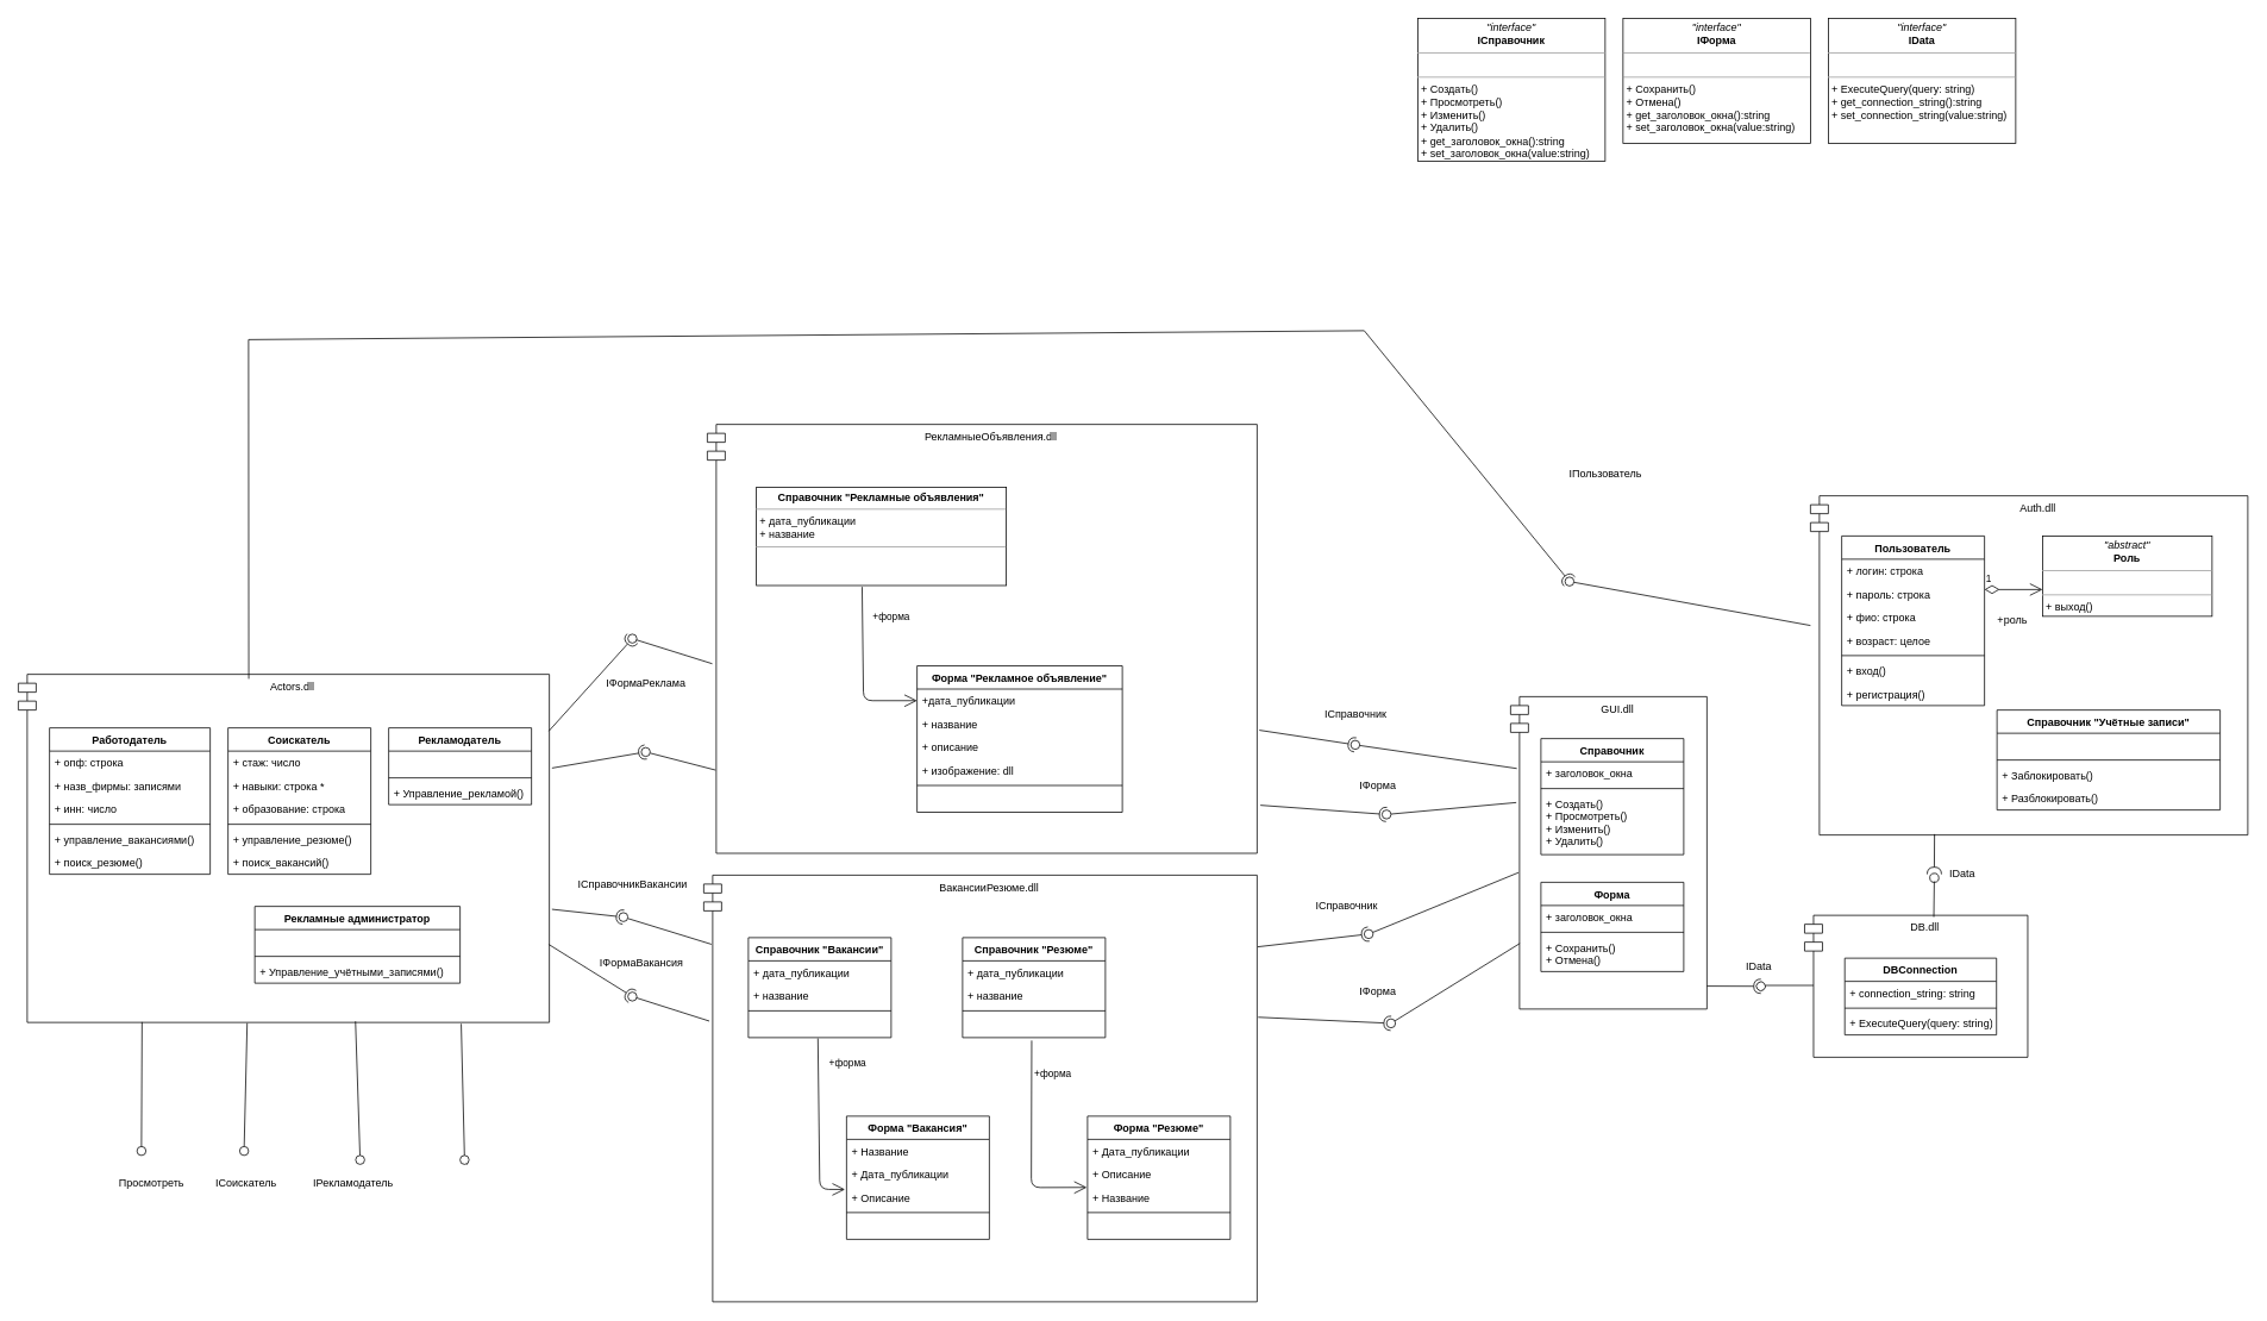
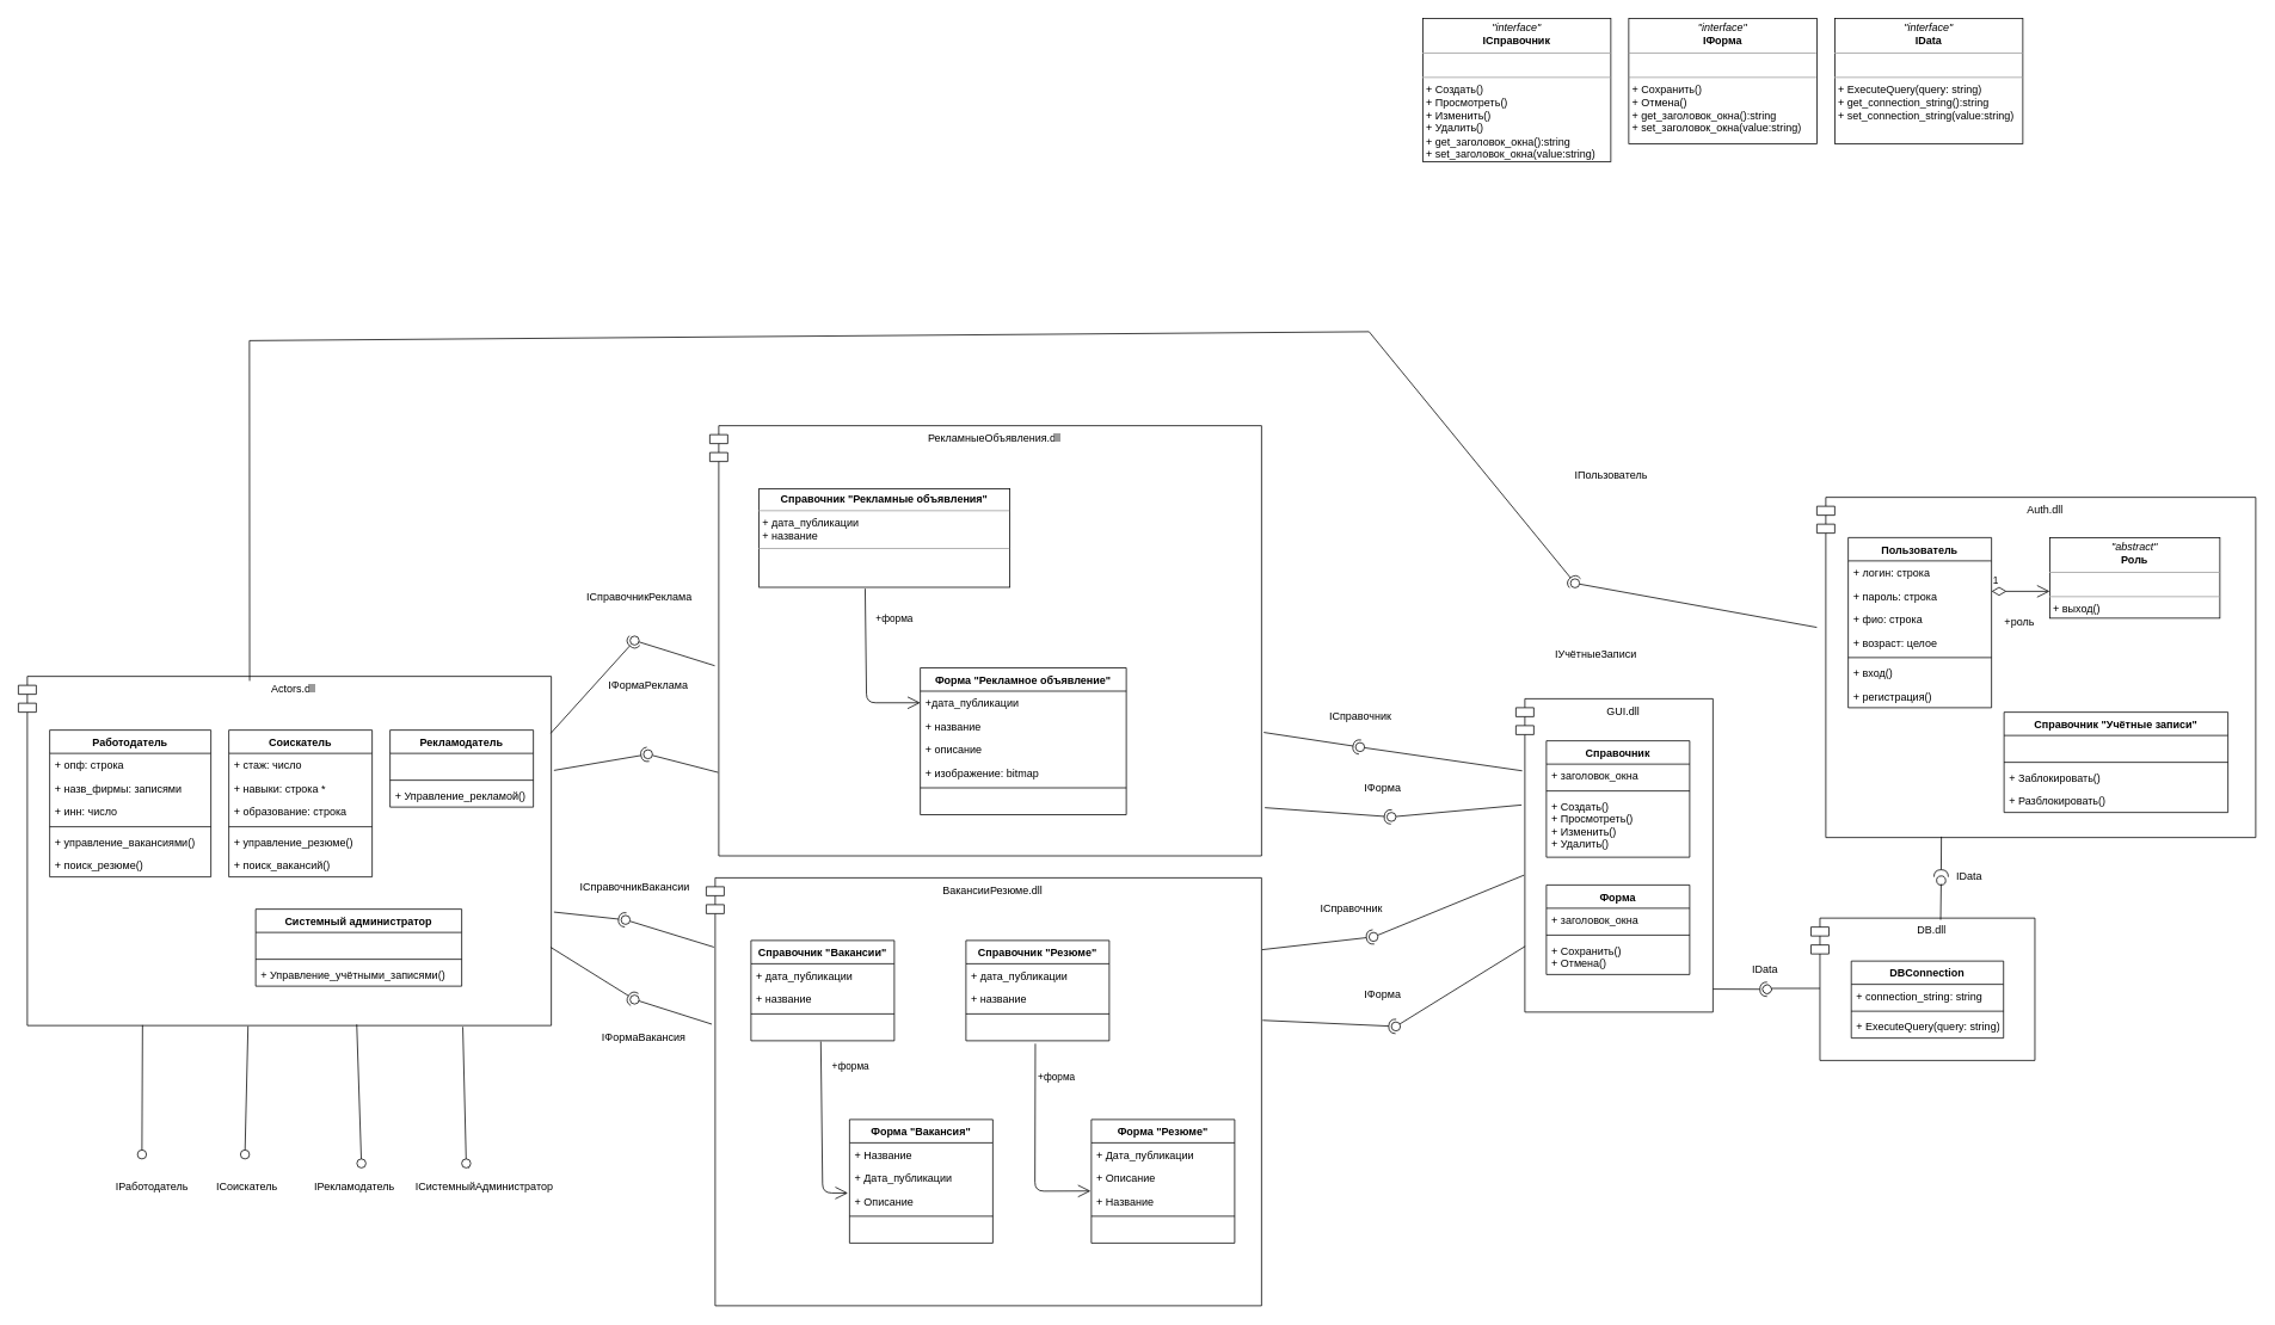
+ <mxCell id="141" value="IСправочникРеклама" style="text;html=1;align=center;verticalAlign=middle;resizable=0;points=[];autosize=1;" vertex="1" parent="1"><mxGeometry x="648" y="655.5" width="130" height="20" as="geometry" /></mxCell>
+ <mxCell id="59" value="IУчётныеЗаписи" style="text;html=1;align=center;verticalAlign=middle;resizable=0;points=[];autosize=1;" vertex="1" parent="1"><mxGeometry x="1726" y="720" width="110" height="20" as="geometry" /></mxCell>
- <mxCell id="36" value="+ изображение: dll&#10;" style="text;strokeColor=none;fillColor=none;align=left;verticalAlign=top;spacingLeft=4;spacingRight=4;overflow=hidden;rotatable=0;points=[[0,0.5],[1,0.5]];portConstraint=eastwest;" vertex="1" parent="32"><mxGeometry y="104" width="230" height="26" as="geometry" /></mxCell>
+ <mxCell id="36" value="+ изображение: bitmap&#10;" style="text;strokeColor=none;fillColor=none;align=left;verticalAlign=top;spacingLeft=4;spacingRight=4;overflow=hidden;rotatable=0;points=[[0,0.5],[1,0.5]];portConstraint=eastwest;" vertex="1" parent="32"><mxGeometry y="104" width="230" height="26" as="geometry" /></mxCell>
- <mxCell id="100" value="Рекламные администратор" style="swimlane;fontStyle=1;align=center;verticalAlign=top;childLayout=stackLayout;horizontal=1;startSize=26;horizontalStack=0;resizeParent=1;resizeParentMax=0;resizeLast=0;collapsible=1;marginBottom=0;" vertex="1" parent="1"><mxGeometry x="285" y="1015" width="230" height="86" as="geometry" /></mxCell>
+ <mxCell id="100" value="Системный администратор" style="swimlane;fontStyle=1;align=center;verticalAlign=top;childLayout=stackLayout;horizontal=1;startSize=26;horizontalStack=0;resizeParent=1;resizeParentMax=0;resizeLast=0;collapsible=1;marginBottom=0;" vertex="1" parent="1"><mxGeometry x="285" y="1015" width="230" height="86" as="geometry" /></mxCell>
- <mxCell id="143" value="IФормаВакансия" style="text;html=1;align=center;verticalAlign=middle;resizable=0;points=[];autosize=1;" vertex="1" parent="1"><mxGeometry x="663" y="1068" width="110" height="20" as="geometry" /></mxCell>
+ <mxCell id="143" value="IФормаВакансия" style="text;html=1;align=center;verticalAlign=middle;resizable=0;points=[];autosize=1;" vertex="1" parent="1"><mxGeometry x="663" y="1148" width="110" height="20" as="geometry" /></mxCell>
- <mxCell id="150" value="Просмотреть" style="text;html=1;align=center;verticalAlign=middle;resizable=0;points=[];autosize=1;" vertex="1" parent="1"><mxGeometry x="119" y="1315" width="100" height="20" as="geometry" /></mxCell>
+ <mxCell id="150" value="IРаботодатель" style="text;html=1;align=center;verticalAlign=middle;resizable=0;points=[];autosize=1;" vertex="1" parent="1"><mxGeometry x="119" y="1315" width="100" height="20" as="geometry" /></mxCell>
+ <mxCell id="156" value="IСистемныйАдминистратор" style="text;html=1;align=center;verticalAlign=middle;resizable=0;points=[];autosize=1;" vertex="1" parent="1"><mxGeometry x="455" y="1315" width="170" height="20" as="geometry" /></mxCell>
